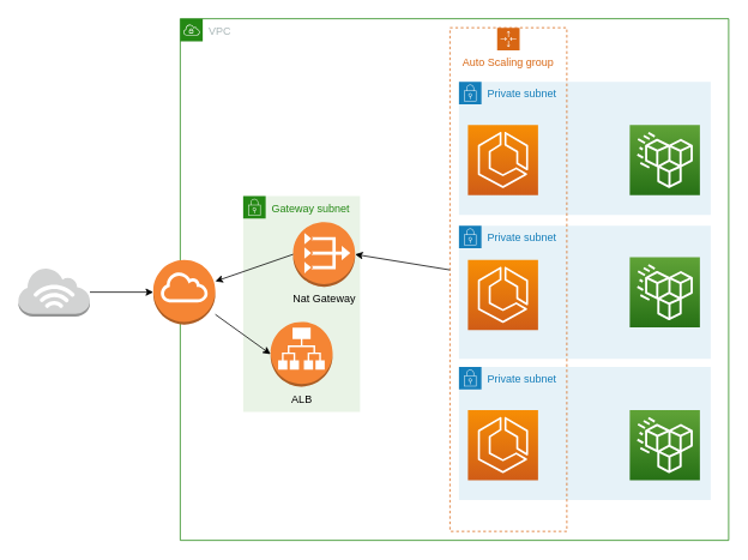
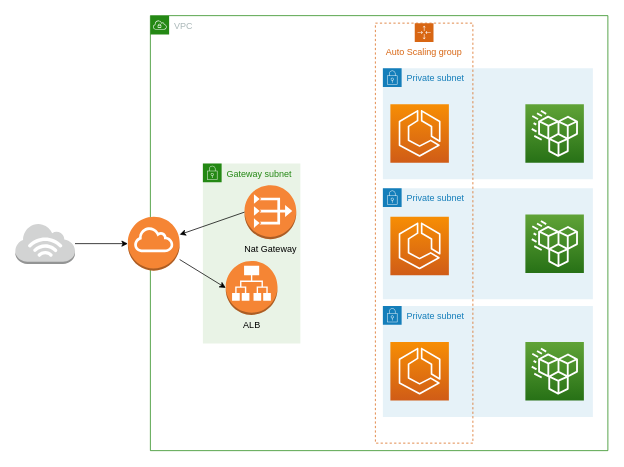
- <mxCell id="23" value="" style="endArrow=classic;startArrow=none;html=1;startFill=0;entryX=1;entryY=0.5;entryDx=0;entryDy=0;entryPerimeter=0;" edge="1" parent="1" source="20" target="8"><mxGeometry width="50" height="50" relative="1" as="geometry"><mxPoint x="379.5" y="403" as="sourcePoint" /><mxPoint x="510" y="347.596" as="targetPoint" /></mxGeometry></mxCell>
- <mxCell id="7" value="ALB" style="outlineConnect=0;dashed=0;verticalLabelPosition=bottom;verticalAlign=top;align=center;html=1;shape=mxgraph.aws3.application_load_balancer;fillColor=#F58534;gradientColor=none;" vertex="1" parent="1"><mxGeometry x="300.5" y="357" width="69" height="72" as="geometry" /></mxCell>
+ <mxCell id="7" value="ALB" style="outlineConnect=0;dashed=0;verticalLabelPosition=bottom;verticalAlign=top;align=center;html=1;shape=mxgraph.aws3.application_load_balancer;fillColor=#F58534;gradientColor=none;" vertex="1" parent="1"><mxGeometry x="300.5" y="347" width="69" height="72" as="geometry" /></mxCell>
